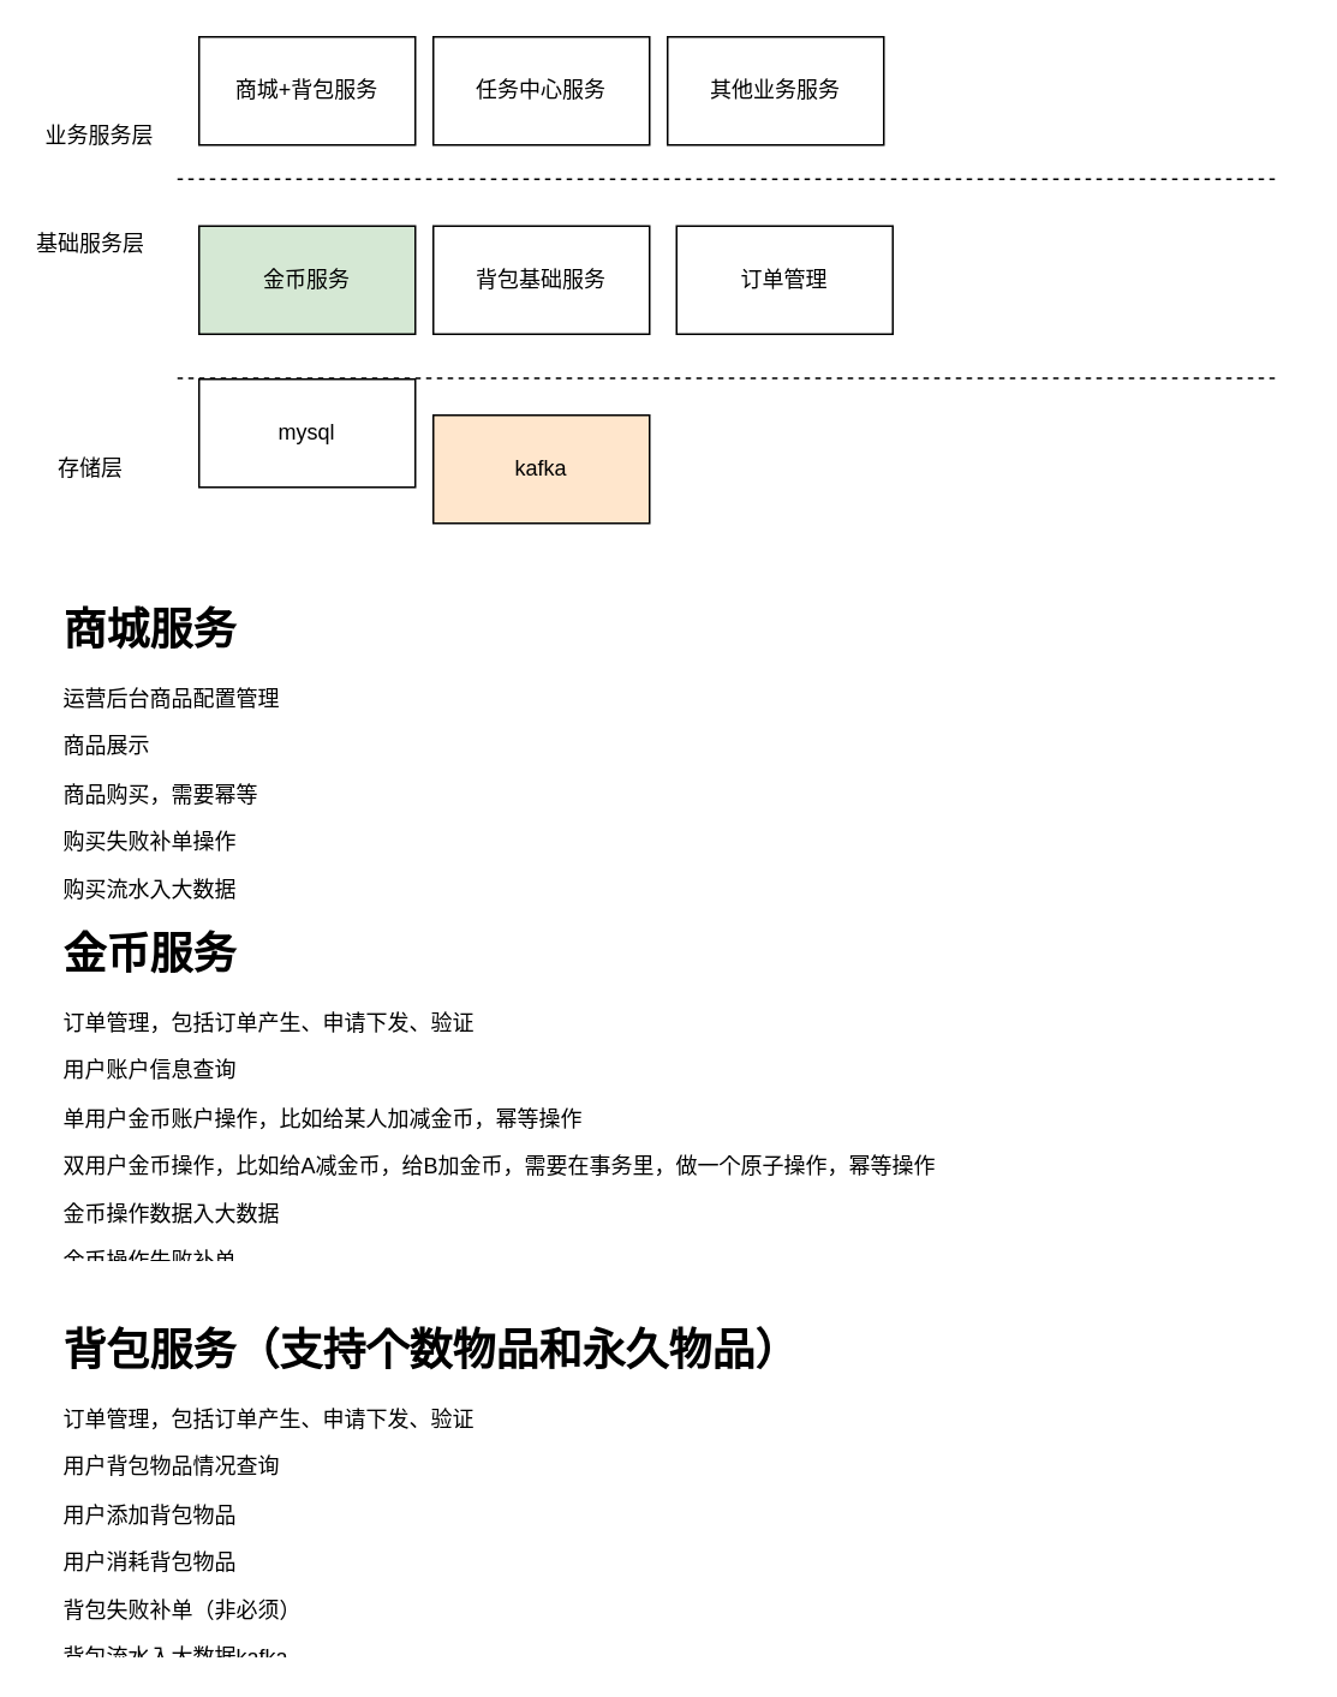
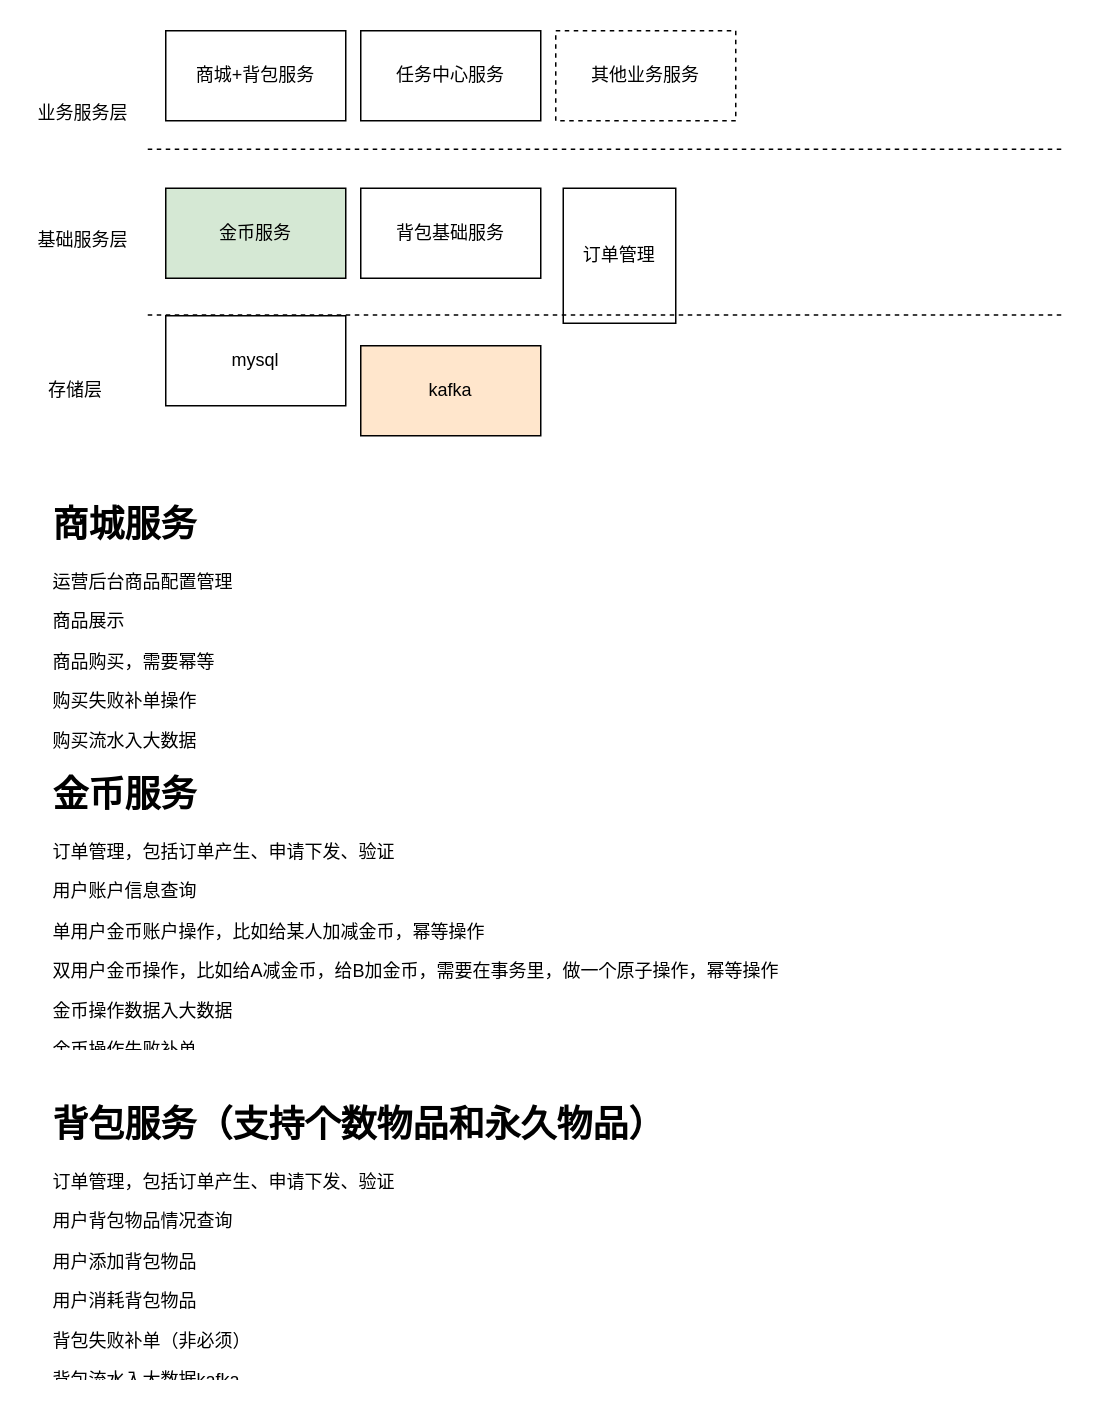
- <mxCell id="7" value="其他业务服务" style="rounded=0;whiteSpace=wrap;html=1;" vertex="1" parent="1"><mxGeometry x="370" y="20" width="120" height="60" as="geometry" /></mxCell>
+ <mxCell id="7" value="其他业务服务" style="rounded=0;whiteSpace=wrap;html=1;dashed=1;" vertex="1" parent="1"><mxGeometry x="370" y="20" width="120" height="60" as="geometry" /></mxCell>
- <mxCell id="11" value="基础服务层" style="text;html=1;strokeColor=none;fillColor=none;align=center;verticalAlign=middle;whiteSpace=wrap;rounded=0;" vertex="1" parent="1"><mxGeometry x="15" y="125" width="70" height="20" as="geometry" /></mxCell>
+ <mxCell id="11" value="基础服务层" style="text;html=1;strokeColor=none;fillColor=none;align=center;verticalAlign=middle;whiteSpace=wrap;rounded=0;" vertex="1" parent="1"><mxGeometry x="20" y="150" width="70" height="20" as="geometry" /></mxCell>
- <mxCell id="4" value="订单管理" style="rounded=0;whiteSpace=wrap;html=1;" vertex="1" parent="1"><mxGeometry x="375" y="125" width="120" height="60" as="geometry" /></mxCell>
+ <mxCell id="4" value="订单管理" style="rounded=0;whiteSpace=wrap;html=1;" vertex="1" parent="1"><mxGeometry x="375" y="125" width="75" height="90" as="geometry" /></mxCell>
